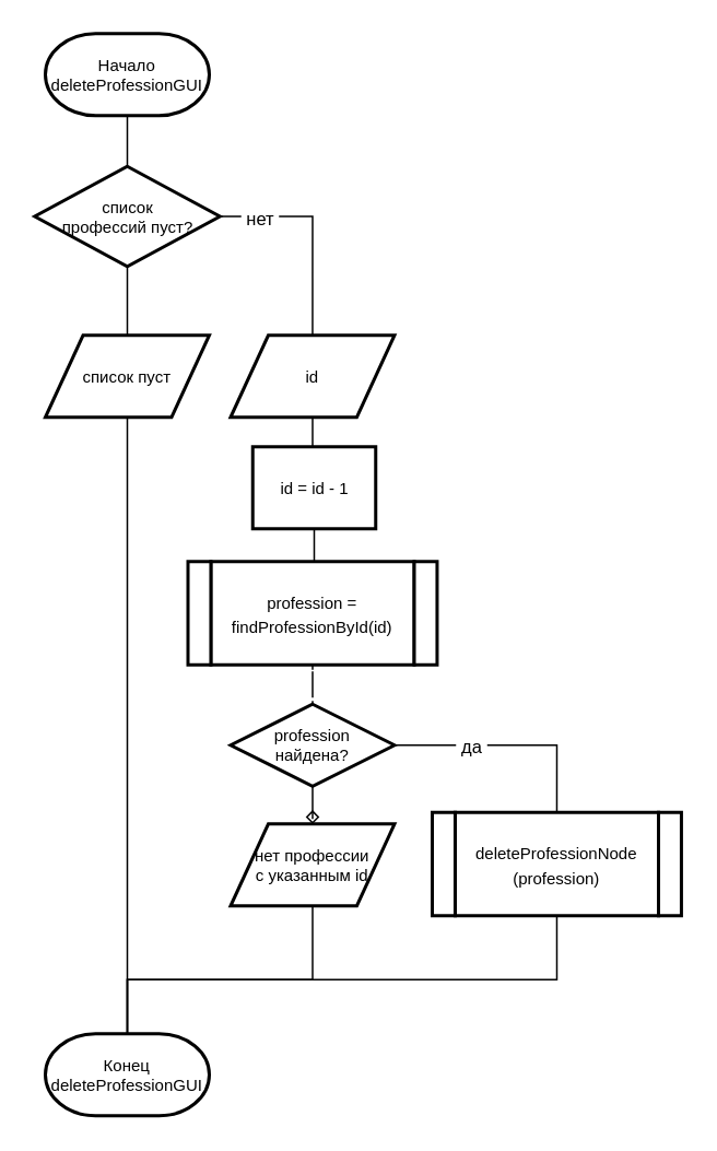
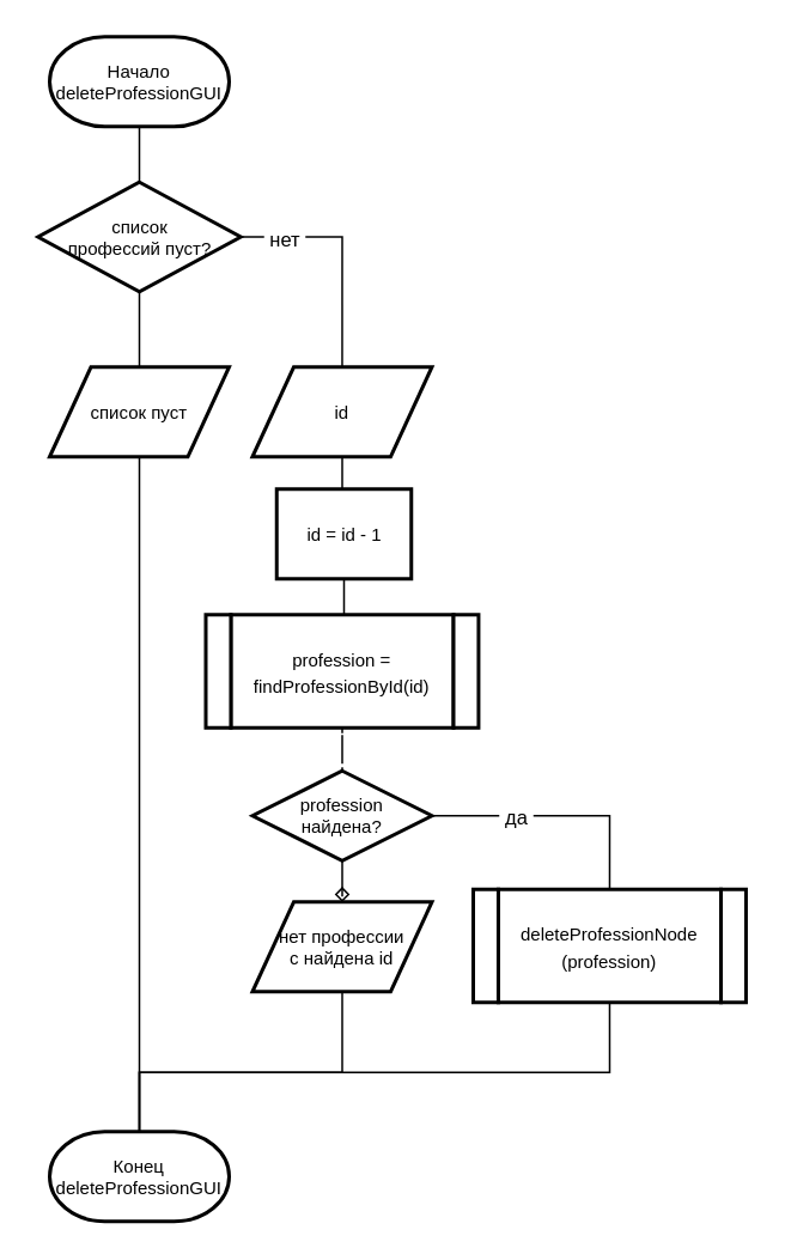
- <mxCell id="17" value="нет профессии &lt;br&gt;с указанным id" style="shape=parallelogram;html=1;strokeWidth=2;perimeter=parallelogramPerimeter;whiteSpace=wrap;rounded=0;arcSize=12;size=0.23;fontSize=10;" parent="1" vertex="1"><mxGeometry x="140" y="502" width="100" height="50" as="geometry" /></mxCell>
+ <mxCell id="17" value="нет профессии &lt;br&gt;с найдена id" style="shape=parallelogram;html=1;strokeWidth=2;perimeter=parallelogramPerimeter;whiteSpace=wrap;rounded=0;arcSize=12;size=0.23;fontSize=10;" parent="1" vertex="1"><mxGeometry x="140" y="502" width="100" height="50" as="geometry" /></mxCell>
